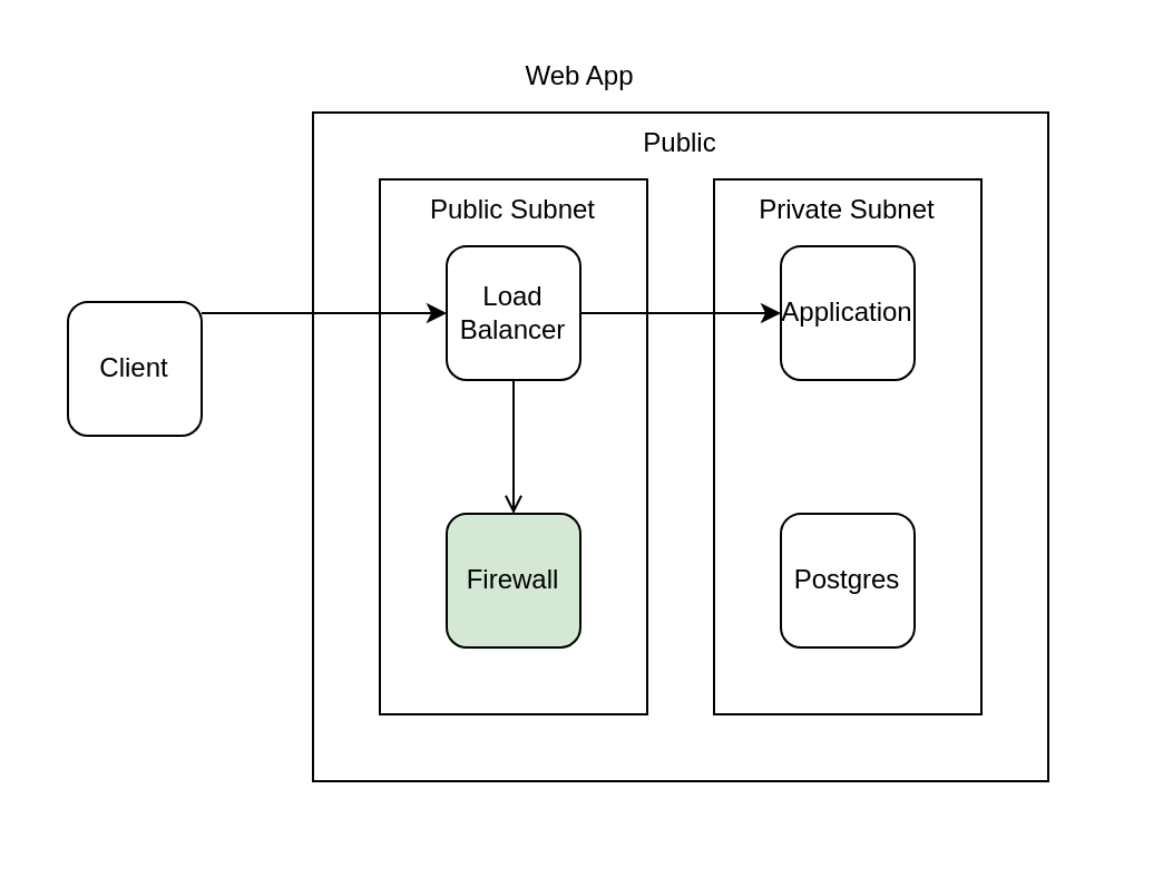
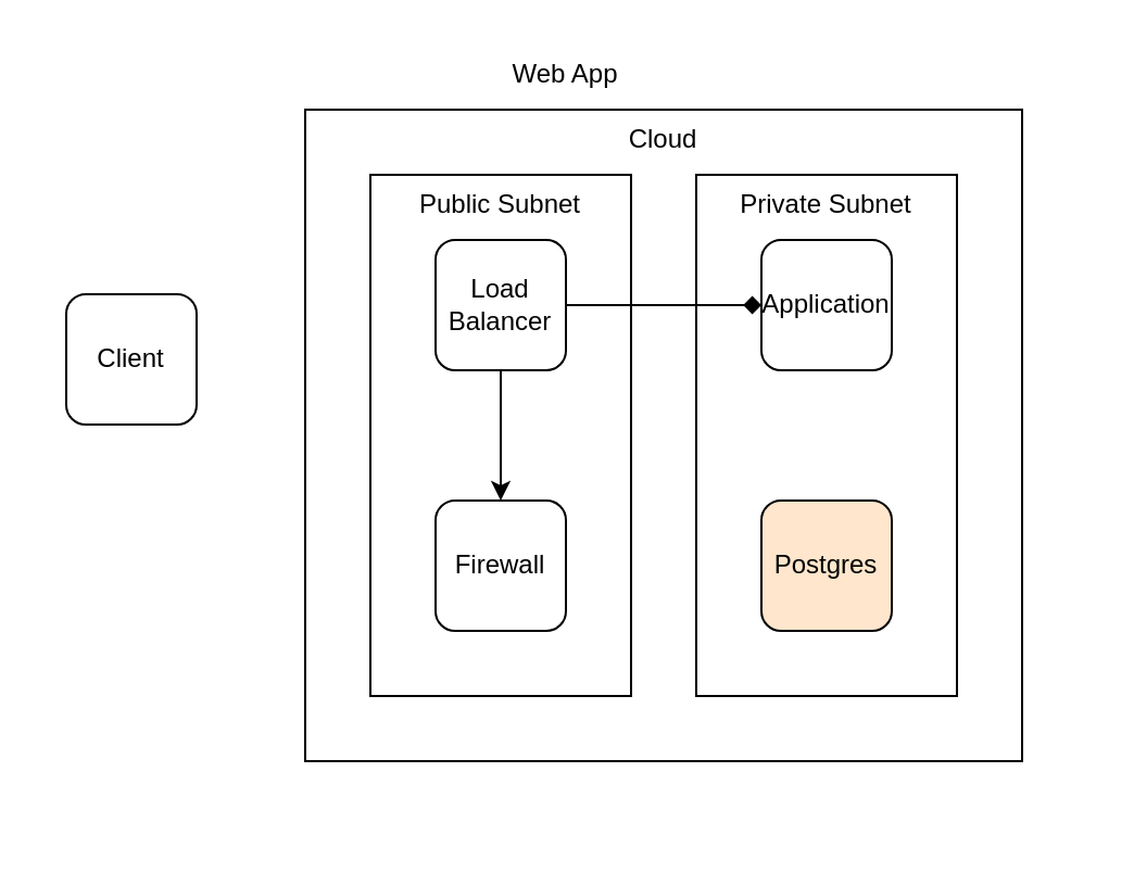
- <mxCell style="align=center;spacingLeft=5;spacingRight=5;spacingBottom=5;verticalAlign=top;aspect=fixed" id="4" parent="2" value="Public" vertex="1"><mxGeometry as="geometry" width="330" height="300" x="120" y="30" /></mxCell>
+ <mxCell style="align=center;spacingLeft=5;spacingRight=5;spacingBottom=5;verticalAlign=top;aspect=fixed" id="4" parent="2" value="Cloud" vertex="1"><mxGeometry as="geometry" width="330" height="300" x="120" y="30" /></mxCell>
- <mxCell id="11" source="3" target="6" parent="1" edge="1" style="edgeStyle=orthogonalEdgeStyle;rounded=1;orthogonalLoop=1;jettySize=auto;html=1"><mxGeometry relative="1" as="geometry"><Array as="points"><mxPoint x="155" y="140" /><mxPoint x="155" y="140" /></Array></mxGeometry></mxCell>
- <mxCell id="12" source="6" target="9" parent="1" edge="1" style="edgeStyle=orthogonalEdgeStyle;rounded=1;orthogonalLoop=1;jettySize=auto;html=1"><mxGeometry relative="1" as="geometry"><Array as="points"><mxPoint x="305" y="140" /><mxPoint x="305" y="140" /></Array></mxGeometry></mxCell>
+ <mxCell id="12" source="6" target="9" parent="1" edge="1" style="edgeStyle=orthogonalEdgeStyle;rounded=1;orthogonalLoop=1;jettySize=auto;html=1;endArrow=diamond;"><mxGeometry relative="1" as="geometry"><Array as="points"><mxPoint x="305" y="140" /><mxPoint x="305" y="140" /></Array></mxGeometry></mxCell>
- <mxCell id="13" source="6" target="7" parent="1" edge="1" style="edgeStyle=orthogonalEdgeStyle;rounded=1;orthogonalLoop=1;jettySize=auto;html=1;endArrow=open;"><mxGeometry relative="1" as="geometry"><Array as="points"><mxPoint x="230" y="200" /><mxPoint x="230" y="200" /></Array></mxGeometry></mxCell>
+ <mxCell id="13" source="6" target="7" parent="1" edge="1" style="edgeStyle=orthogonalEdgeStyle;rounded=1;orthogonalLoop=1;jettySize=auto;html=1"><mxGeometry relative="1" as="geometry"><Array as="points"><mxPoint x="230" y="200" /><mxPoint x="230" y="200" /></Array></mxGeometry></mxCell>
- <mxCell style="rounded=1;whiteSpace=wrap;verticalAlign=middle;align=center;fillColor=#d5e8d4;" id="7" parent="5" value="Firewall" vertex="1"><mxGeometry as="geometry" width="60" height="60" x="30" y="150" /></mxCell>
+ <mxCell style="rounded=1;whiteSpace=wrap;verticalAlign=middle;align=center" id="7" parent="5" value="Firewall" vertex="1"><mxGeometry as="geometry" width="60" height="60" x="30" y="150" /></mxCell>
- <mxCell style="rounded=1;whiteSpace=wrap;verticalAlign=middle;align=center" id="10" parent="8" value="Postgres" vertex="1"><mxGeometry as="geometry" width="60" height="60" x="30" y="150" /></mxCell>
+ <mxCell style="rounded=1;whiteSpace=wrap;verticalAlign=middle;align=center;fillColor=#ffe6cc;" id="10" parent="8" value="Postgres" vertex="1"><mxGeometry as="geometry" width="60" height="60" x="30" y="150" /></mxCell>
